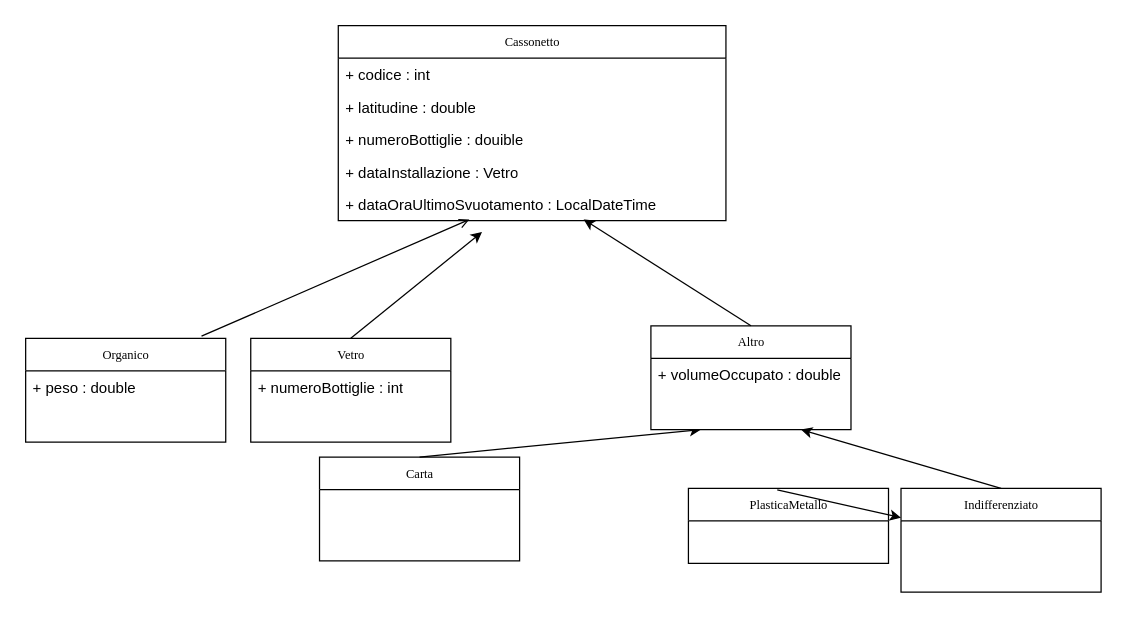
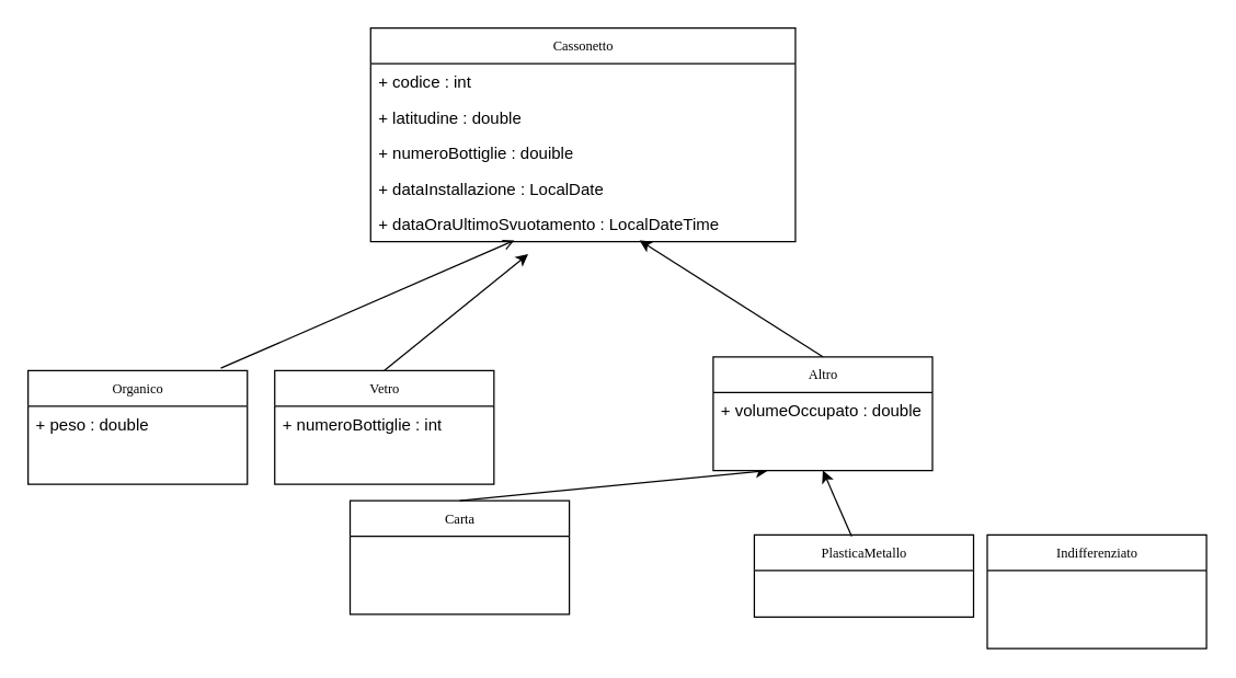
- <mxCell id="6" value="+ dataInstallazione : Vetro" style="text;html=1;strokeColor=none;fillColor=none;align=left;verticalAlign=top;spacingLeft=4;spacingRight=4;whiteSpace=wrap;overflow=hidden;rotatable=0;points=[[0,0.5],[1,0.5]];portConstraint=eastwest;" parent="2" vertex="1"><mxGeometry y="104" width="310" height="26" as="geometry" /></mxCell>
+ <mxCell id="6" value="+ dataInstallazione : LocalDate" style="text;html=1;strokeColor=none;fillColor=none;align=left;verticalAlign=top;spacingLeft=4;spacingRight=4;whiteSpace=wrap;overflow=hidden;rotatable=0;points=[[0,0.5],[1,0.5]];portConstraint=eastwest;" parent="2" vertex="1"><mxGeometry y="104" width="310" height="26" as="geometry" /></mxCell>
- <mxCell id="21" value="" style="endArrow=classic;html=1;rounded=0;exitX=0.5;exitY=0;exitDx=0;exitDy=0;entryX=0.75;entryY=1;entryDx=0;entryDy=0;" parent="1" source="14" target="19" edge="1"><mxGeometry width="50" height="50" relative="1" as="geometry"><mxPoint x="631" y="402" as="sourcePoint" /><mxPoint x="610" y="353" as="targetPoint" /></mxGeometry></mxCell>
- <mxCell id="18" value="" style="endArrow=classic;html=1;rounded=0;exitX=0.444;exitY=0.02;exitDx=0;exitDy=0;exitPerimeter=0;" parent="1" source="13" target="14" edge="1"><mxGeometry width="50" height="50" relative="1" as="geometry"><mxPoint x="300" y="290" as="sourcePoint" /><mxPoint x="405" y="205" as="targetPoint" /></mxGeometry></mxCell>
+ <mxCell id="18" value="" style="endArrow=classic;html=1;rounded=0;exitX=0.444;exitY=0.02;exitDx=0;exitDy=0;entryX=0.5;entryY=1;entryDx=0;entryDy=0;exitPerimeter=0;" parent="1" source="13" target="19" edge="1"><mxGeometry width="50" height="50" relative="1" as="geometry"><mxPoint x="300" y="290" as="sourcePoint" /><mxPoint x="405" y="205" as="targetPoint" /></mxGeometry></mxCell>
